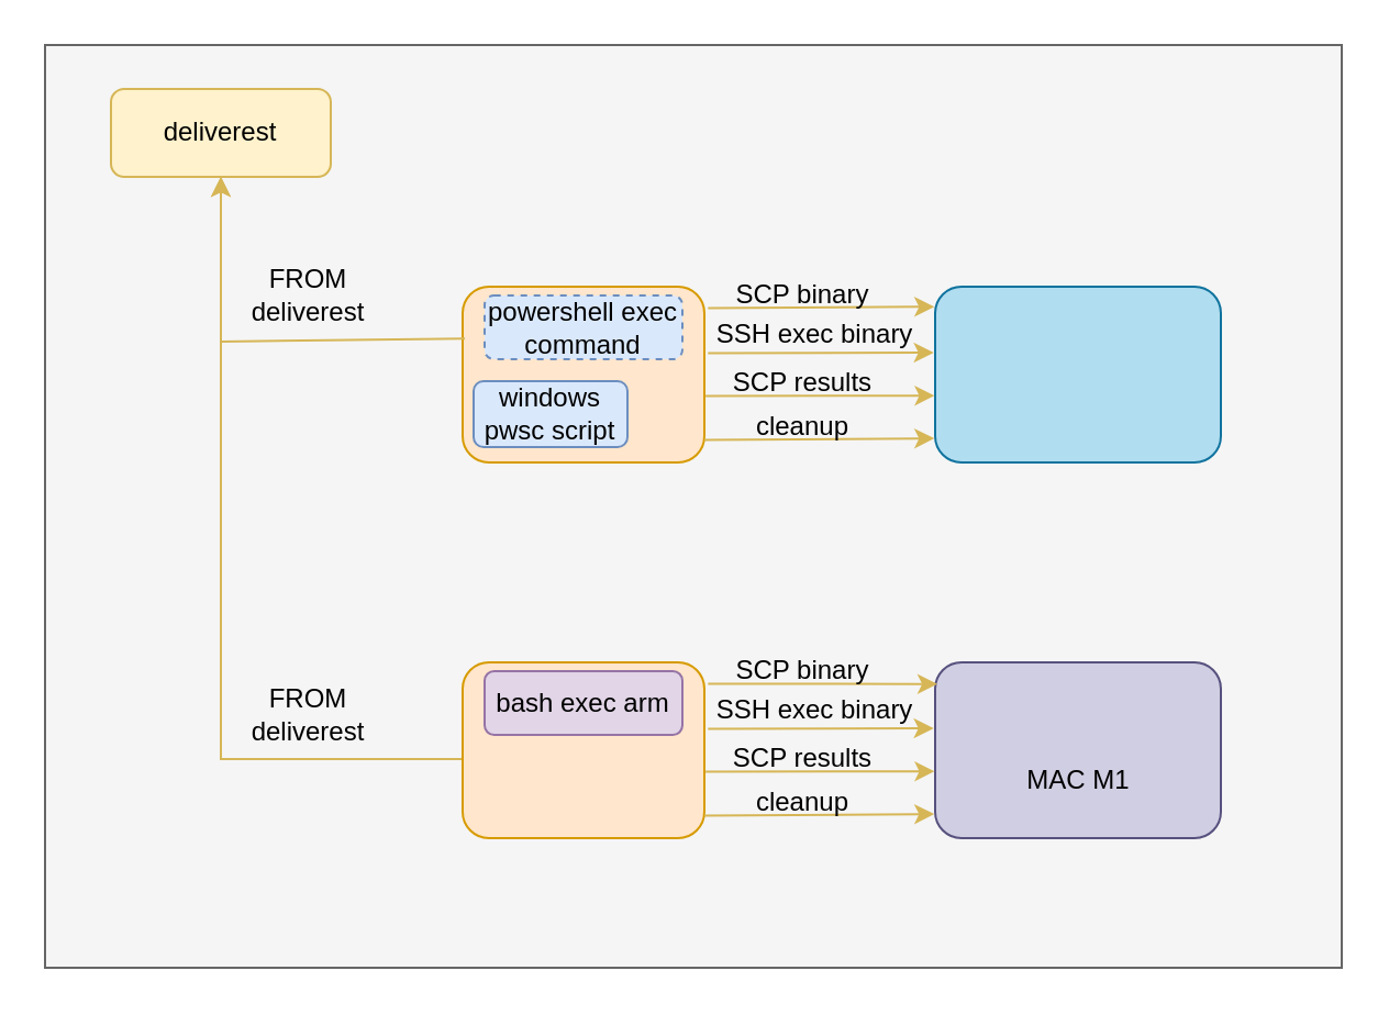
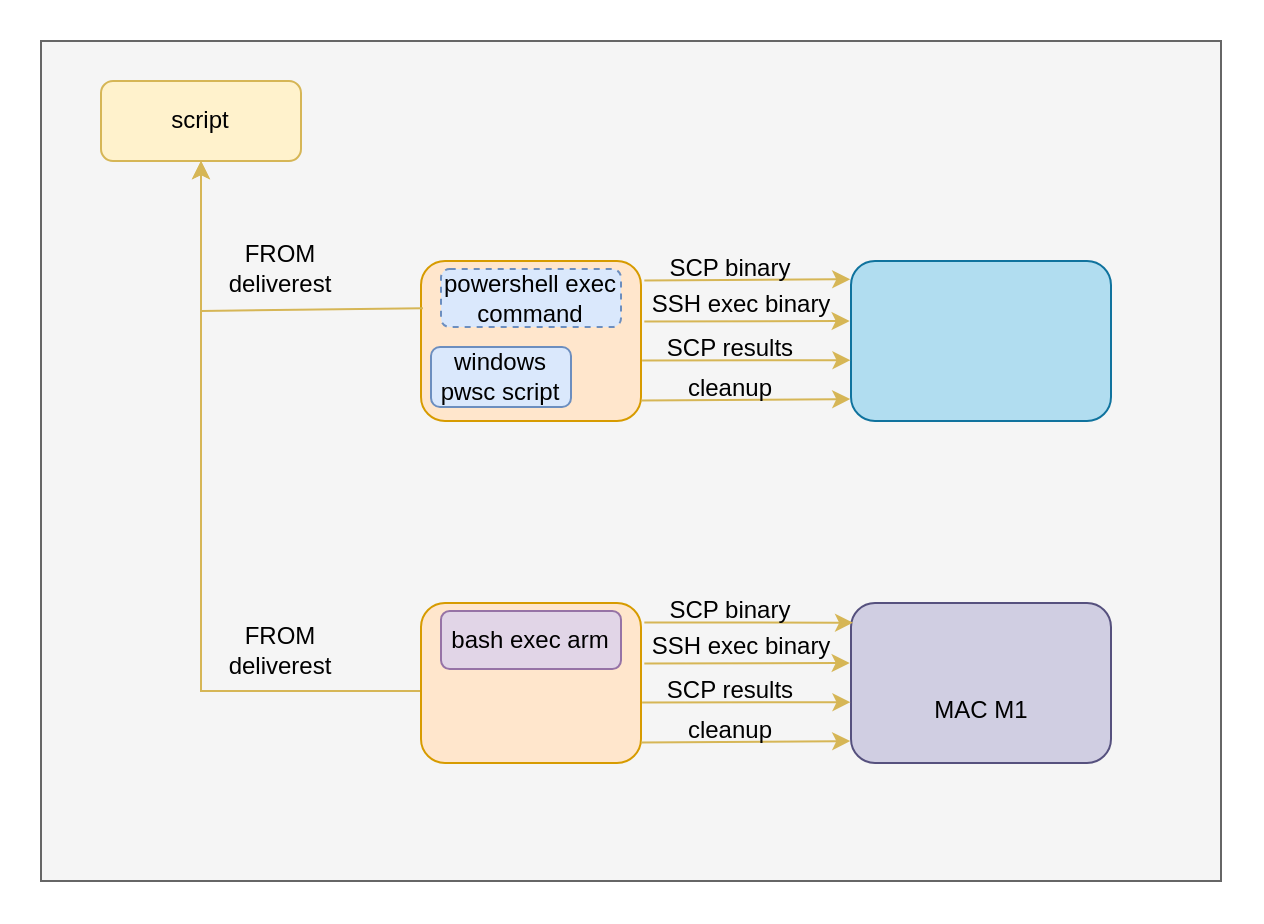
- <mxCell id="4" value="deliverest" style="text;html=1;strokeColor=none;fillColor=none;align=center;verticalAlign=middle;whiteSpace=wrap;rounded=0;" vertex="1" parent="1"><mxGeometry x="70" y="45" width="60" height="30" as="geometry" /></mxCell>
+ <mxCell id="4" value="script" style="text;html=1;strokeColor=none;fillColor=none;align=center;verticalAlign=middle;whiteSpace=wrap;rounded=0;" vertex="1" parent="1"><mxGeometry x="70" y="45" width="60" height="30" as="geometry" /></mxCell>
